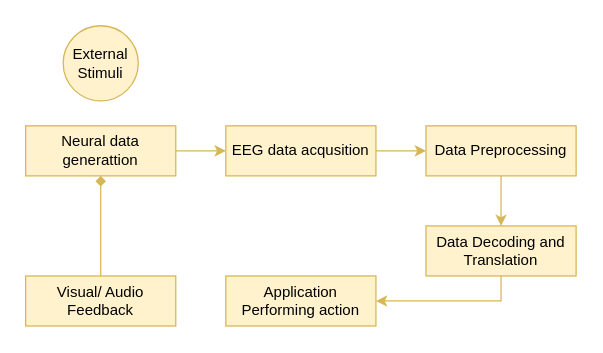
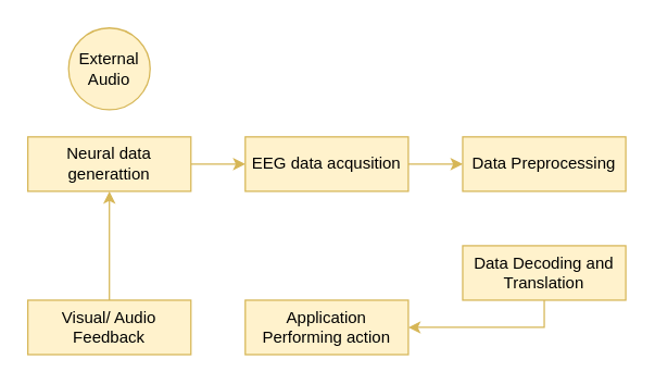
- <mxCell id="13" value="External Stimuli" style="ellipse;whiteSpace=wrap;html=1;aspect=fixed;fillColor=#fff2cc;strokeColor=#d6b656;" vertex="1" parent="1"><mxGeometry x="50" width="60" height="60" as="geometry" y="20" /></mxCell>
+ <mxCell id="13" value="External Audio" style="ellipse;whiteSpace=wrap;html=1;aspect=fixed;fillColor=#fff2cc;strokeColor=#d6b656;" vertex="1" parent="1"><mxGeometry x="50" width="60" height="60" as="geometry" y="20" /></mxCell>
- <mxCell id="11" value="" style="edgeStyle=orthogonalEdgeStyle;rounded=0;orthogonalLoop=1;jettySize=auto;html=1;fillColor=#fff2cc;strokeColor=#d6b656;endArrow=diamond;" edge="1" parent="1" source="12" target="3"><mxGeometry relative="1" as="geometry" /></mxCell>
+ <mxCell id="11" value="" style="edgeStyle=orthogonalEdgeStyle;rounded=0;orthogonalLoop=1;jettySize=auto;html=1;fillColor=#fff2cc;strokeColor=#d6b656;" edge="1" parent="1" source="12" target="3"><mxGeometry relative="1" as="geometry" /></mxCell>
- <mxCell id="6" value="" style="edgeStyle=orthogonalEdgeStyle;rounded=0;orthogonalLoop=1;jettySize=auto;html=1;fillColor=#fff2cc;strokeColor=#d6b656;" edge="1" parent="1" source="7" target="9"><mxGeometry relative="1" as="geometry" /></mxCell>
